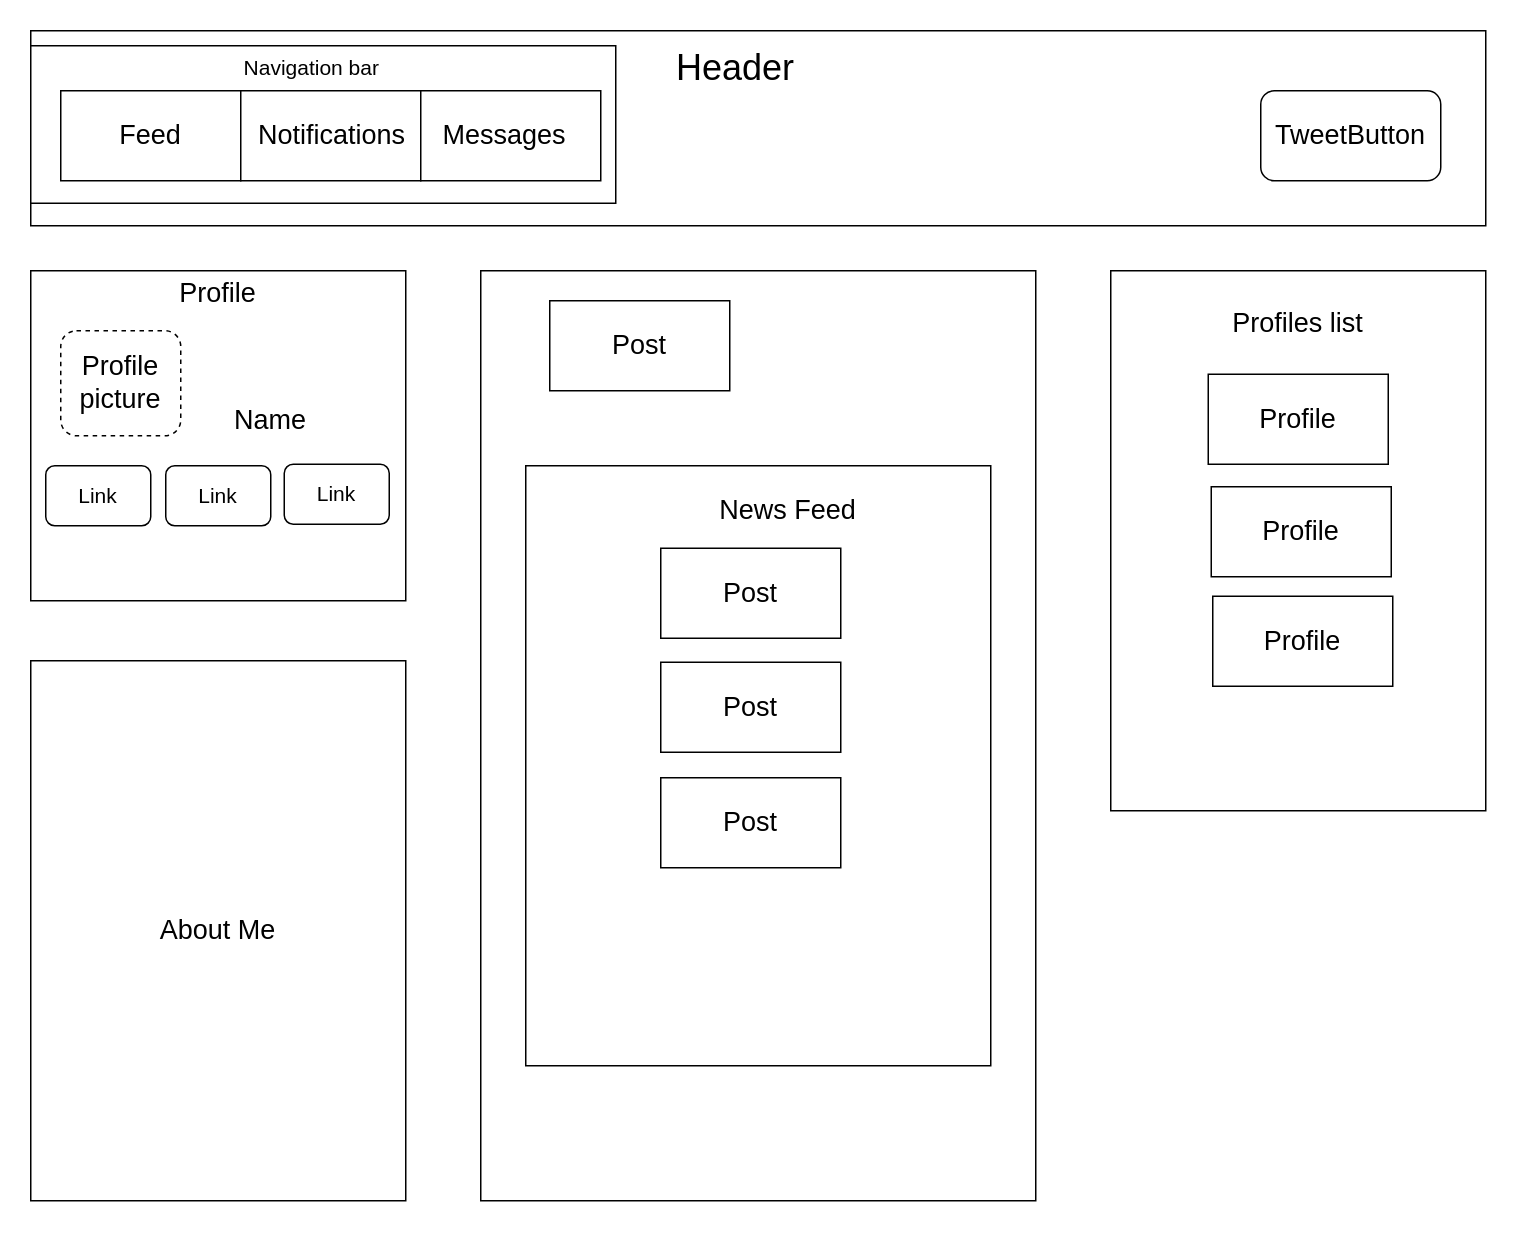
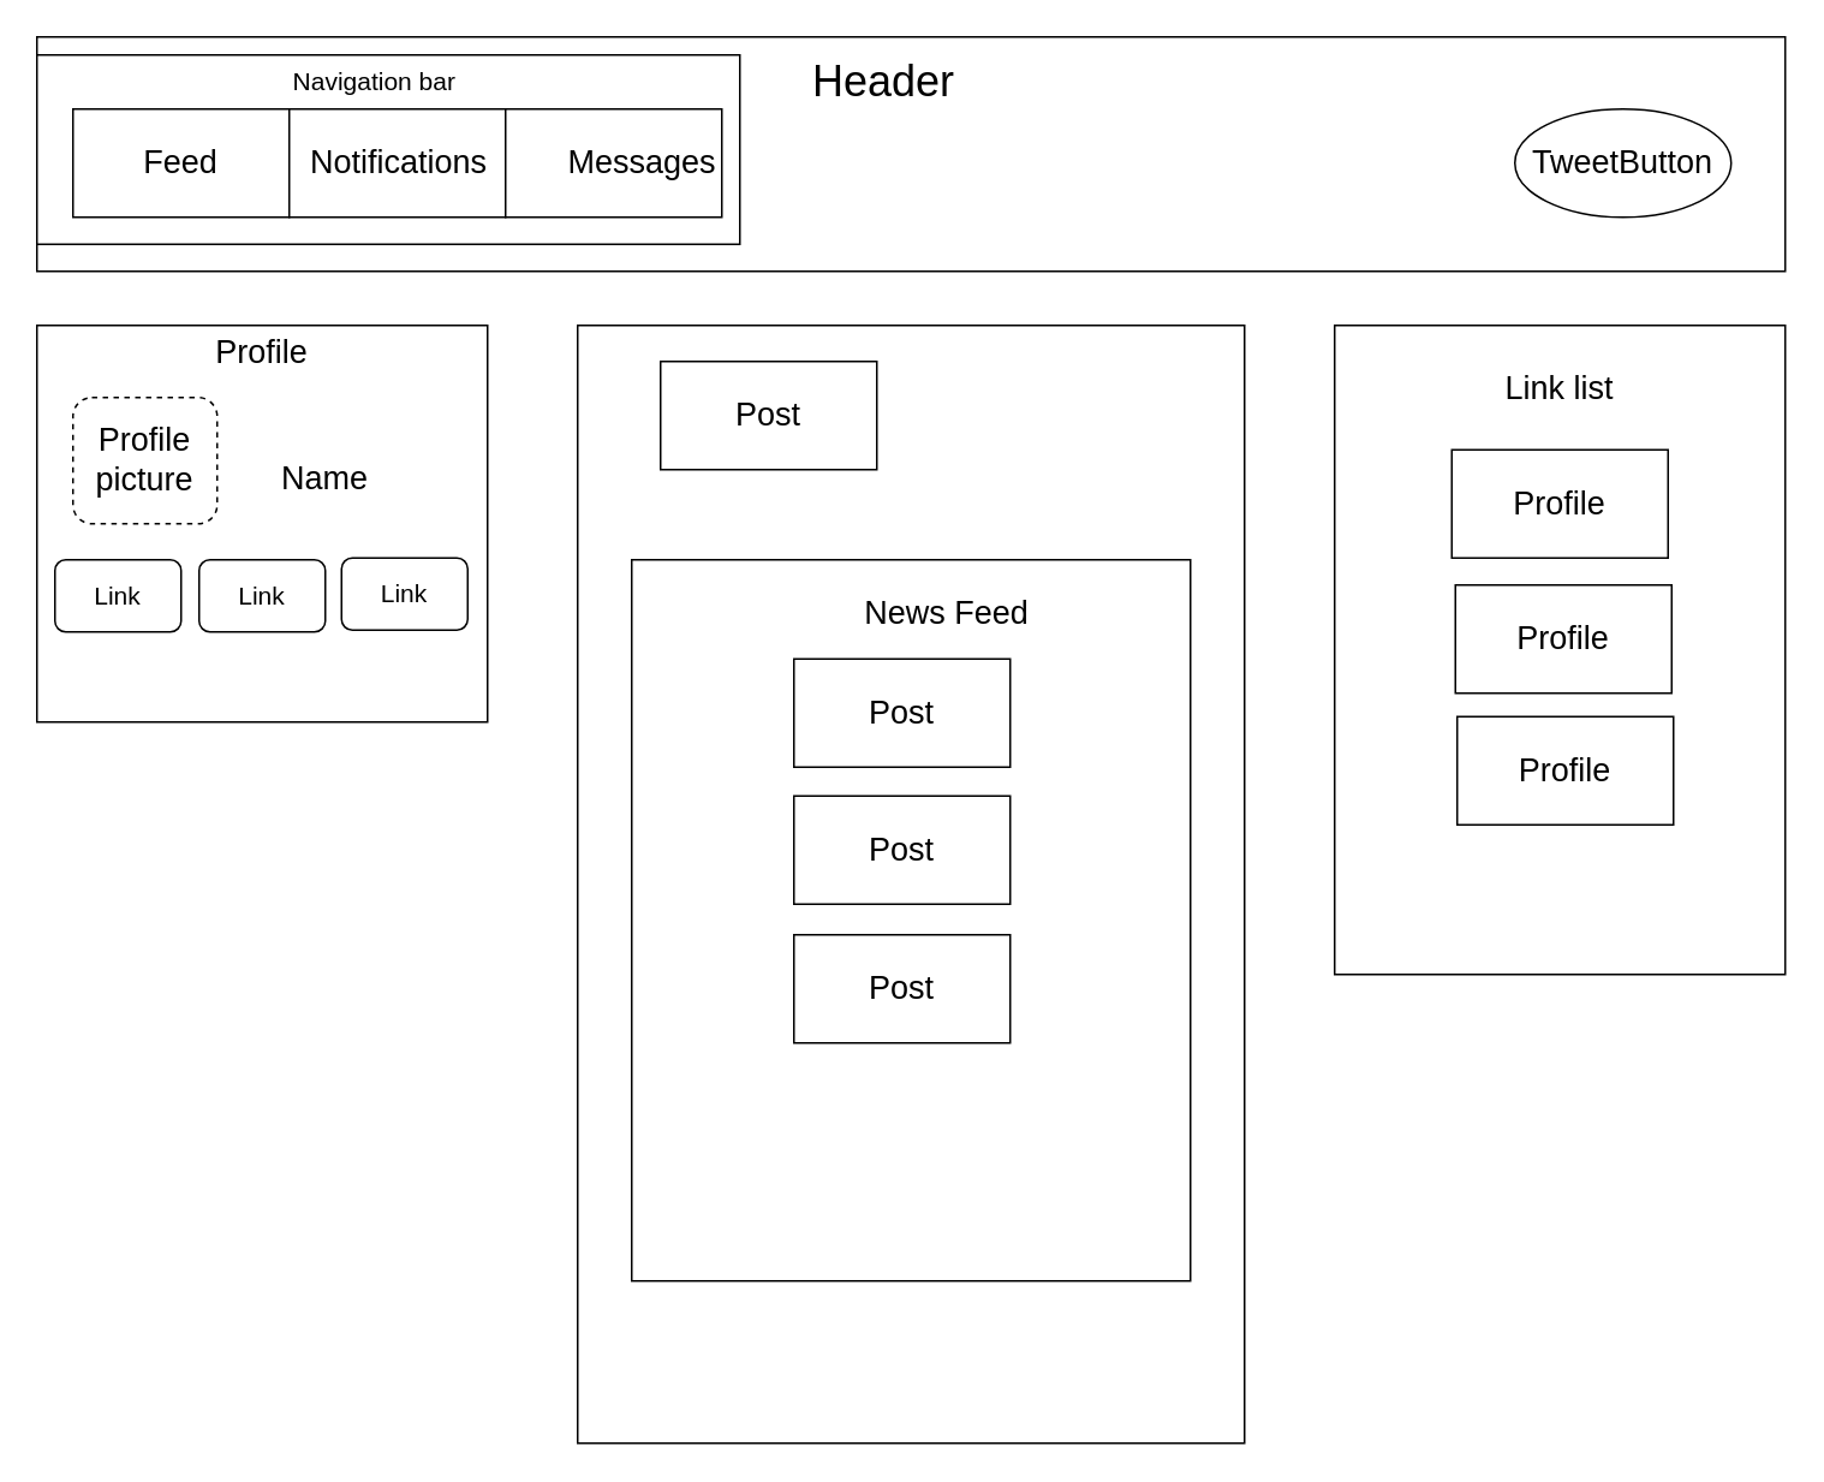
- <mxCell id="15" value="&lt;font style=&quot;font-size: 18px;&quot;&gt;Messages&lt;/font&gt;" style="text;html=1;strokeColor=none;fillColor=none;align=center;verticalAlign=middle;whiteSpace=wrap;rounded=0;" vertex="1" parent="1"><mxGeometry x="306" y="75" width="60" height="30" as="geometry" /></mxCell>
+ <mxCell id="15" value="&lt;font style=&quot;font-size: 18px;&quot;&gt;Messages&lt;/font&gt;" style="text;html=1;strokeColor=none;fillColor=none;align=center;verticalAlign=middle;whiteSpace=wrap;rounded=0;" vertex="1" parent="1"><mxGeometry x="326" y="75" width="60" height="30" as="geometry" /></mxCell>
- <mxCell id="16" value="&lt;font style=&quot;font-size: 18px;&quot;&gt;TweetButton&lt;/font&gt;" style="rounded=1;whiteSpace=wrap;html=1;" vertex="1" parent="1"><mxGeometry x="840" y="60" width="120" height="60" as="geometry" /></mxCell>
+ <mxCell id="16" value="&lt;font style=&quot;font-size: 18px;&quot;&gt;TweetButton&lt;/font&gt;" style="ellipse;whiteSpace=wrap;html=1;" vertex="1" parent="1"><mxGeometry x="840" y="60" width="120" height="60" as="geometry" /></mxCell>
- <mxCell id="29" value="&lt;font style=&quot;font-size: 18px;&quot;&gt;Profiles list&lt;/font&gt;" style="text;html=1;strokeColor=none;fillColor=none;align=center;verticalAlign=middle;whiteSpace=wrap;rounded=0;" vertex="1" parent="1"><mxGeometry x="780" y="200" width="170" height="30" as="geometry" /></mxCell>
+ <mxCell id="29" value="&lt;font style=&quot;font-size: 18px;&quot;&gt;Link list&lt;/font&gt;" style="text;html=1;strokeColor=none;fillColor=none;align=center;verticalAlign=middle;whiteSpace=wrap;rounded=0;" vertex="1" parent="1"><mxGeometry x="780" y="200" width="170" height="30" as="geometry" /></mxCell>
- <mxCell id="19" value="&lt;font style=&quot;font-size: 18px;&quot;&gt;Name&lt;/font&gt;" style="text;html=1;strokeColor=none;fillColor=none;align=center;verticalAlign=middle;whiteSpace=wrap;rounded=0;" vertex="1" parent="1"><mxGeometry x="150" y="265" width="60" height="30" as="geometry" /></mxCell>
+ <mxCell id="19" value="&lt;font style=&quot;font-size: 18px;&quot;&gt;Name&lt;/font&gt;" style="text;html=1;strokeColor=none;fillColor=none;align=center;verticalAlign=middle;whiteSpace=wrap;rounded=0;" vertex="1" parent="1"><mxGeometry x="150" y="250" width="60" height="30" as="geometry" /></mxCell>
- <mxCell id="4" value="&lt;font style=&quot;font-size: 18px;&quot;&gt;About Me&lt;/font&gt;" style="rounded=0;whiteSpace=wrap;html=1;" vertex="1" parent="1"><mxGeometry x="20" y="440" width="250" height="360" as="geometry" /></mxCell>
